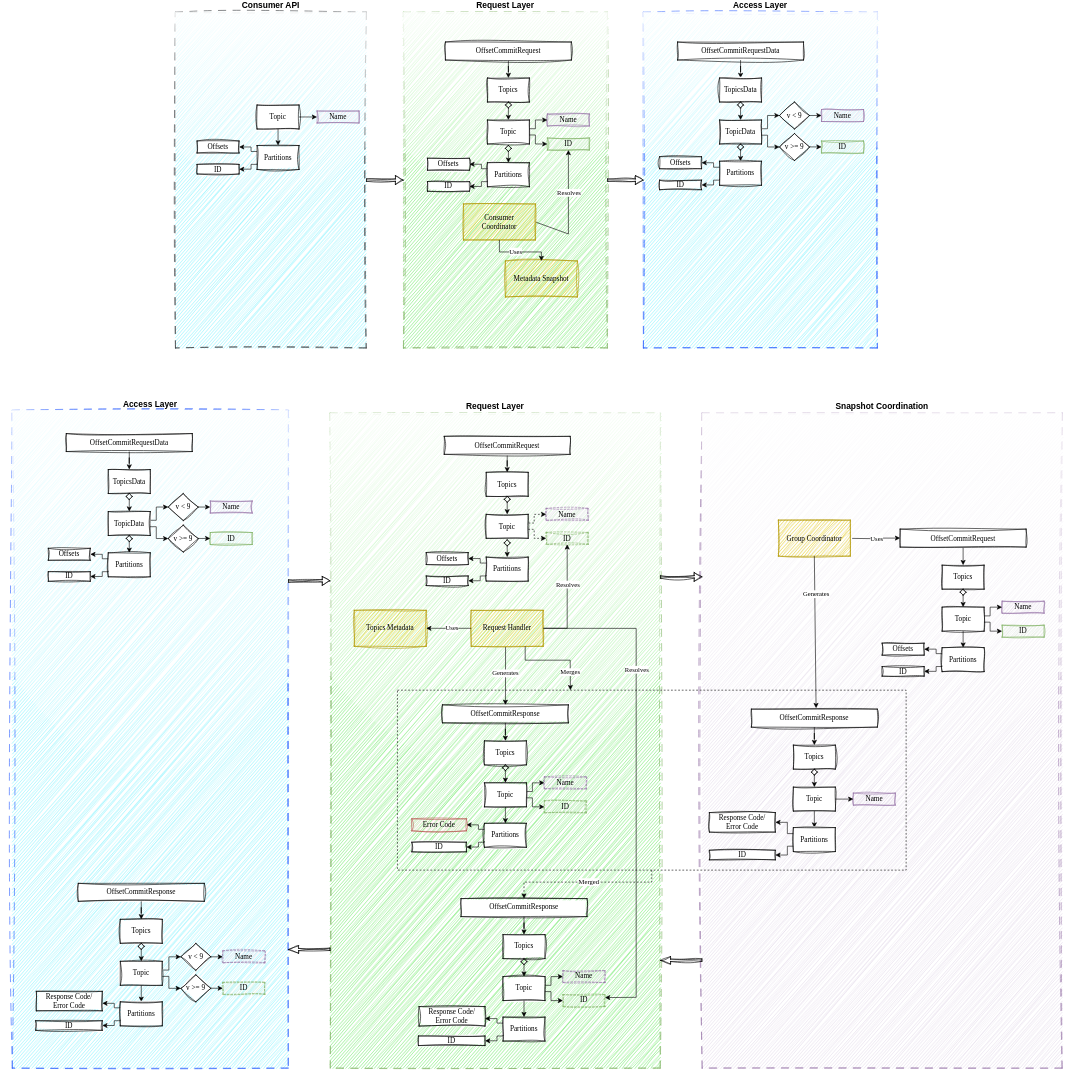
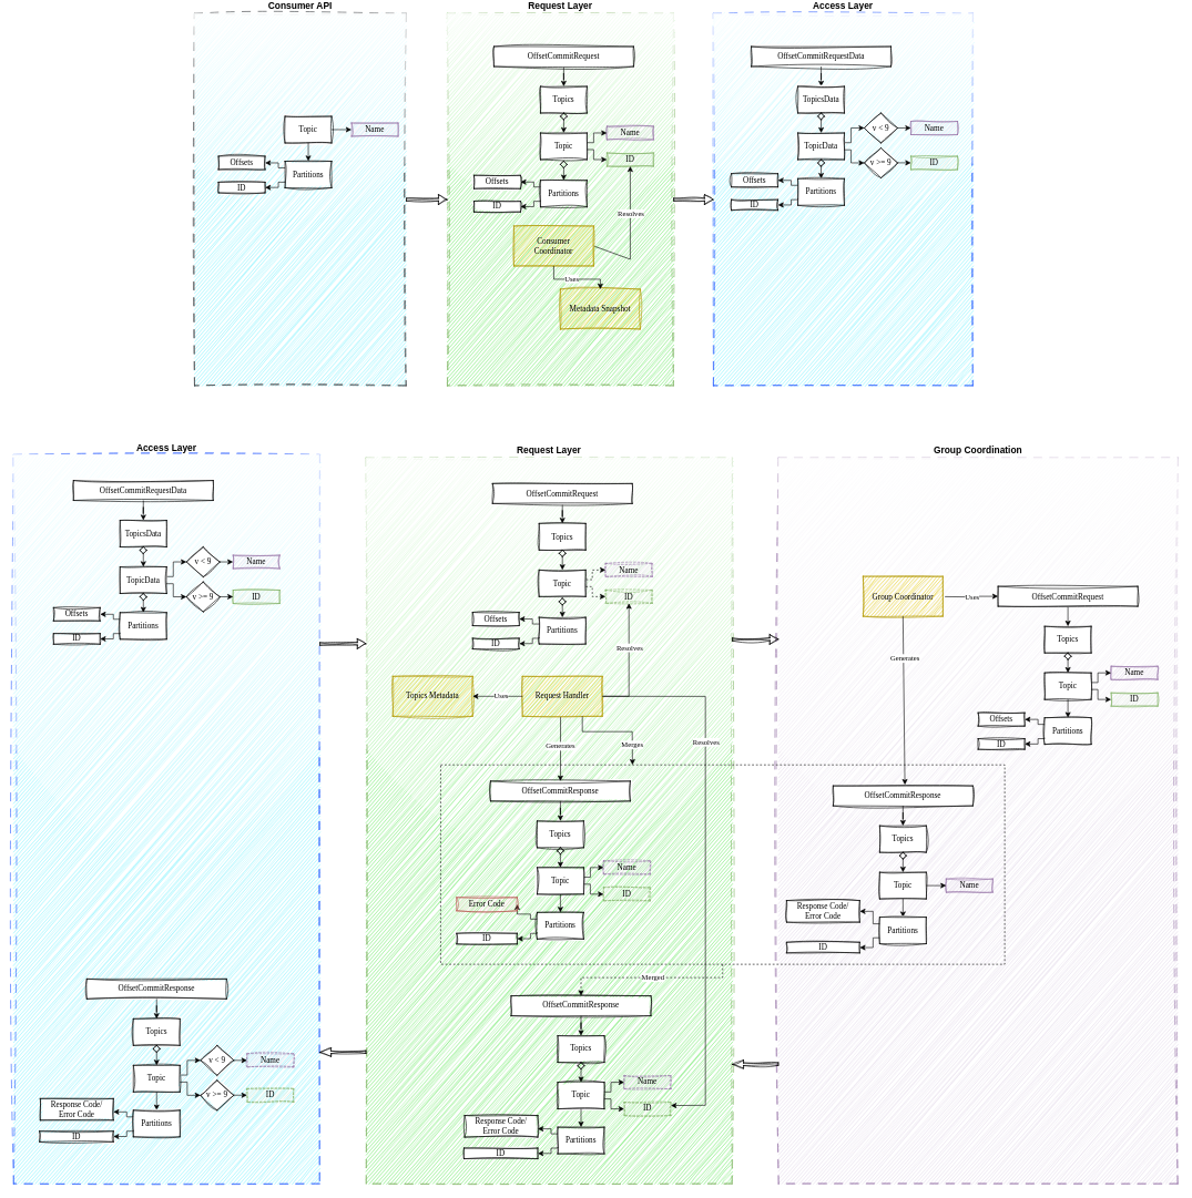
- <mxCell id="5" value="&lt;b style=&quot;font-size: 14px;&quot;&gt;&lt;font style=&quot;font-size: 14px;&quot;&gt;Snapshot Coordination&lt;/font&gt;&lt;/b&gt;" style="rounded=0;whiteSpace=wrap;html=1;fillColor=#e1d5e7;glass=1;sketch=1;curveFitting=1;jiggle=2;labelPosition=center;verticalLabelPosition=top;align=center;verticalAlign=bottom;strokeColor=#9673a6;fillStyle=hachure;fontSize=14;dashed=1;dashPattern=12 12;" vertex="1" parent="1"><mxGeometry x="1170" y="688.25" width="600" height="1091.75" as="geometry" /></mxCell>
+ <mxCell id="5" value="&lt;b style=&quot;font-size: 14px;&quot;&gt;&lt;font style=&quot;font-size: 14px;&quot;&gt;Group Coordination&lt;/font&gt;&lt;/b&gt;" style="rounded=0;whiteSpace=wrap;html=1;fillColor=#e1d5e7;glass=1;sketch=1;curveFitting=1;jiggle=2;labelPosition=center;verticalLabelPosition=top;align=center;verticalAlign=bottom;strokeColor=#9673a6;fillStyle=hachure;fontSize=14;dashed=1;dashPattern=12 12;" vertex="1" parent="1"><mxGeometry x="1170" y="688.25" width="600" height="1091.75" as="geometry" /></mxCell>
- <mxCell id="199" value="Error Code" style="rounded=0;whiteSpace=wrap;html=1;sketch=1;curveFitting=1;jiggle=2;fontFamily=Comic Sans MS;fillColor=#f8cecc;strokeColor=#b85450;gradientColor=none;" vertex="1" parent="1"><mxGeometry x="686" y="1364.47" width="91" height="20" as="geometry" /></mxCell>
+ <mxCell id="199" value="Error Code" style="rounded=0;whiteSpace=wrap;html=1;sketch=1;curveFitting=1;jiggle=2;fontFamily=Comic Sans MS;fillColor=#f8cecc;strokeColor=#b85450;gradientColor=none;" vertex="1" parent="1"><mxGeometry x="686" y="1349.47" width="91" height="20" as="geometry" /></mxCell>
